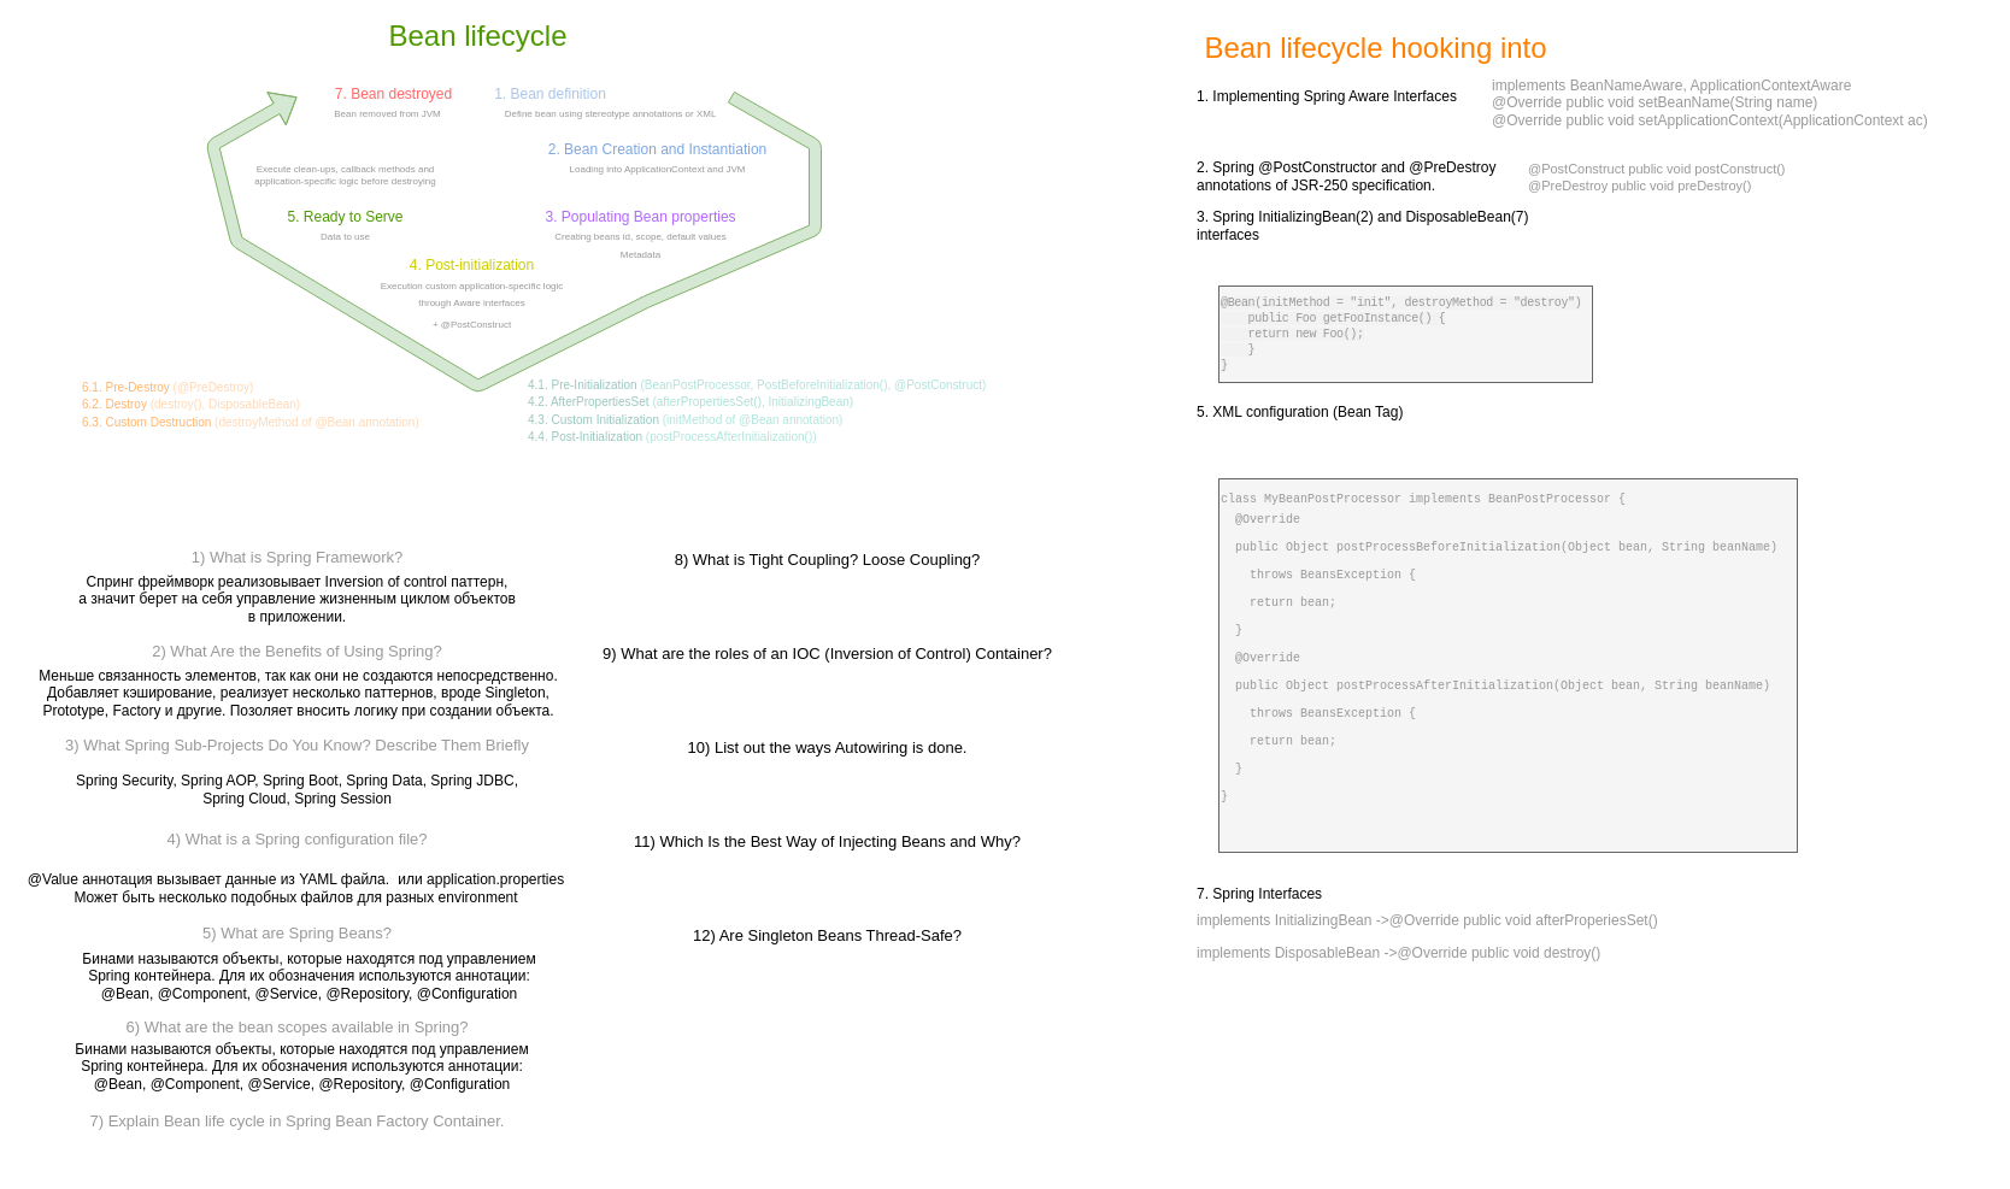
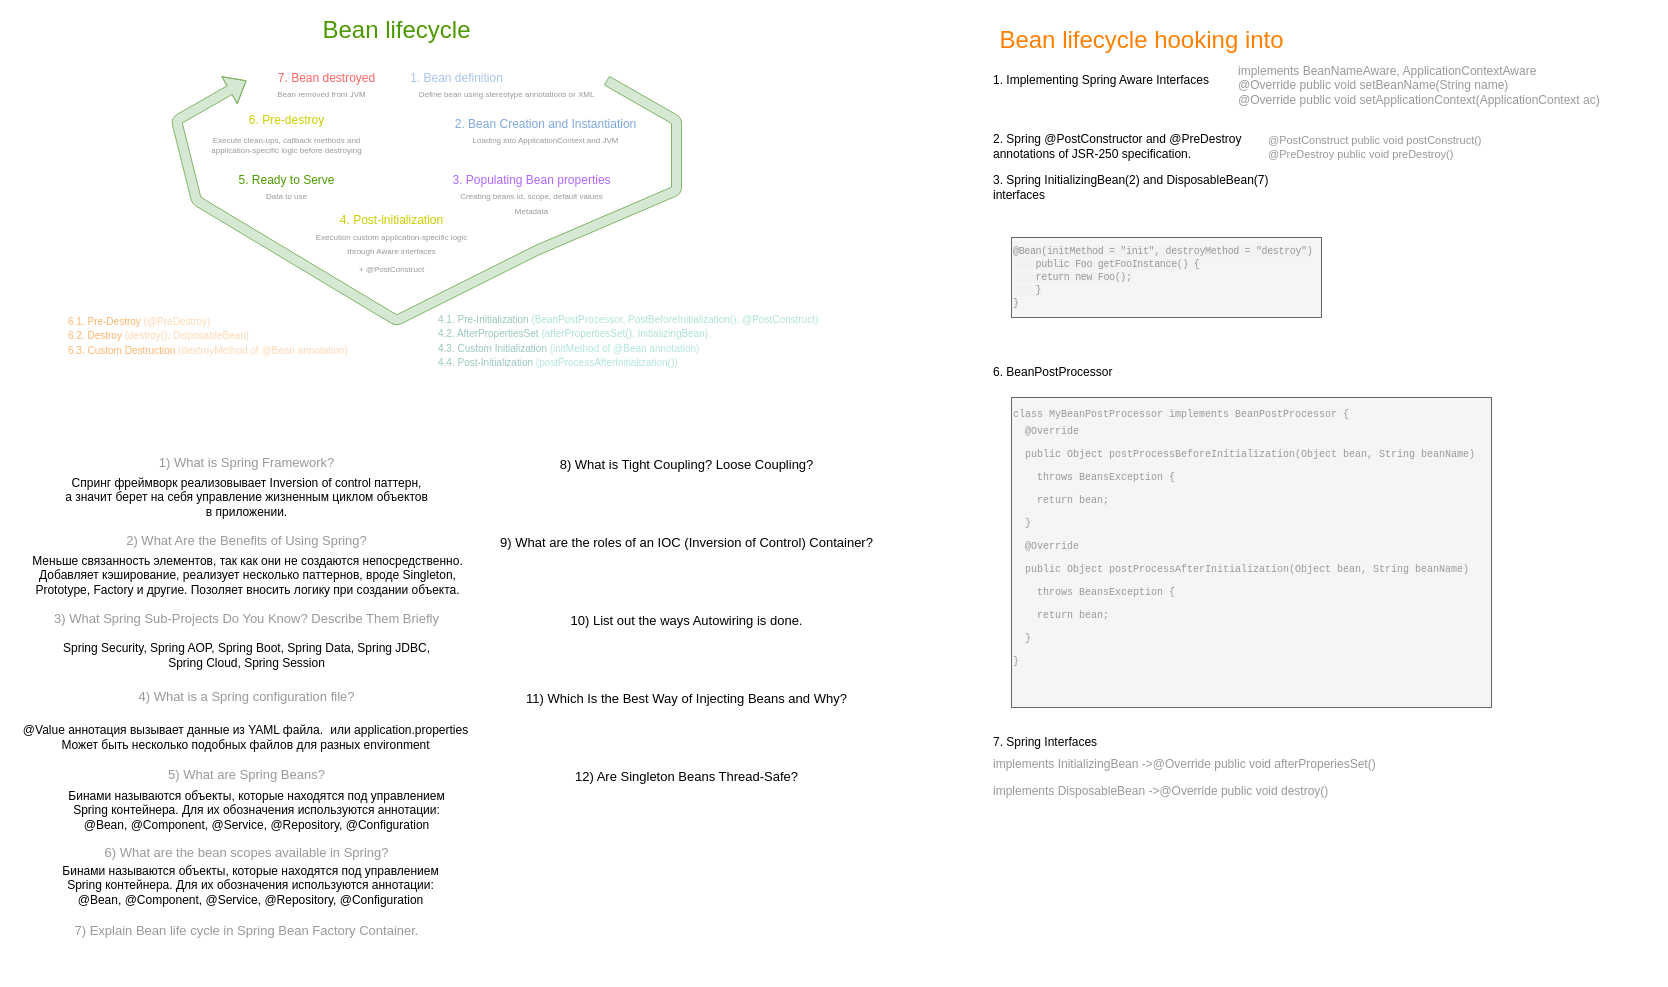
+ <mxCell id="11" value="&lt;font color=&quot;#CCCC00&quot;&gt;6. Pre-destroy&lt;/font&gt;" style="text;html=1;align=center;verticalAlign=middle;resizable=0;points=[];autosize=1;strokeColor=none;" parent="1" vertex="1"><mxGeometry x="236" y="110" width="100" height="20" as="geometry" /></mxCell>
- <mxCell id="23" value="5. XML configuration (Bean Tag)" style="text;html=1;align=left;verticalAlign=middle;resizable=0;points=[];autosize=1;strokeColor=none;" parent="1" vertex="1"><mxGeometry x="991" y="332" width="200" height="20" as="geometry" /></mxCell>
+ <mxCell id="27" value="6. BeanPostProcessor" style="text;html=1;align=left;verticalAlign=middle;resizable=0;points=[];autosize=1;strokeColor=none;" parent="1" vertex="1"><mxGeometry x="991" y="362" width="140" height="20" as="geometry" /></mxCell>
